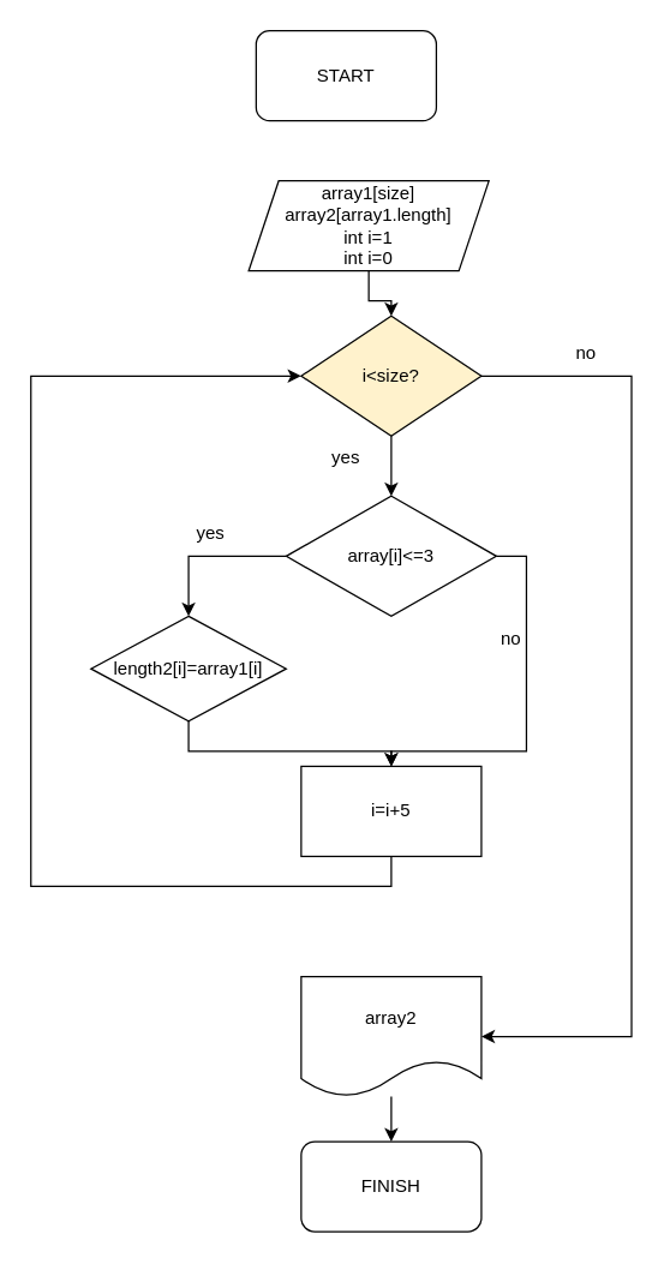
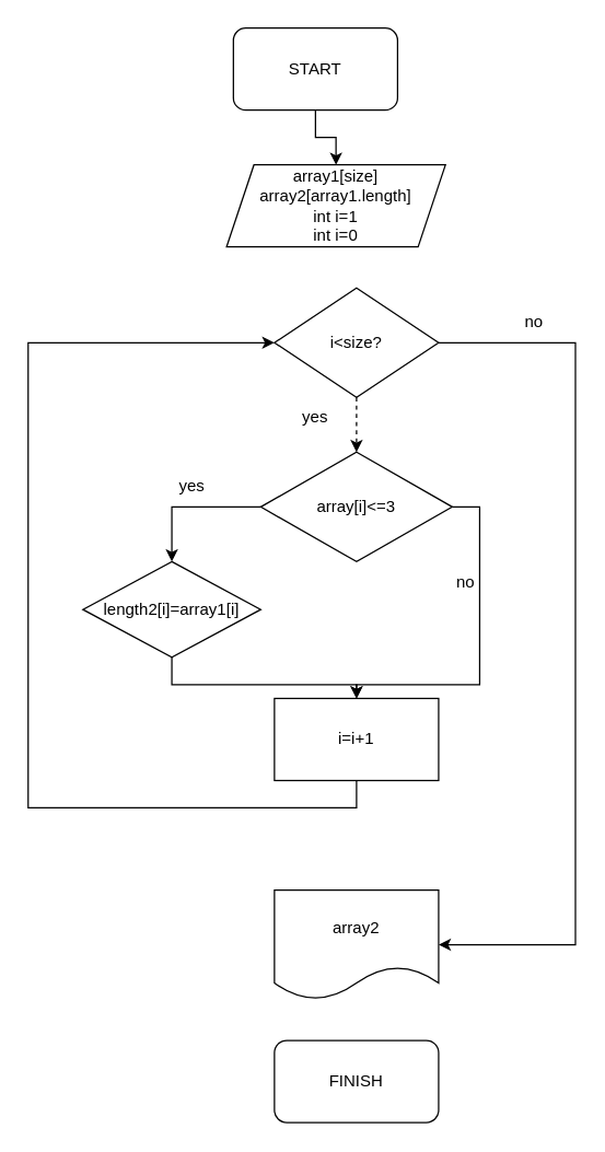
+ <mxCell id="2" value="" style="edgeStyle=orthogonalEdgeStyle;rounded=0;orthogonalLoop=1;jettySize=auto;html=1;entryX=0.5;entryY=0;entryDx=0;entryDy=0;" edge="1" parent="1" source="3" target="5"><mxGeometry relative="1" as="geometry"><mxPoint x="260" y="160" as="targetPoint" /></mxGeometry></mxCell>
- <mxCell id="4" value="" style="edgeStyle=orthogonalEdgeStyle;rounded=0;orthogonalLoop=1;jettySize=auto;html=1;" edge="1" parent="1" source="5" target="8"><mxGeometry relative="1" as="geometry" /></mxCell>
- <mxCell id="8" value="i&amp;lt;size?" style="rhombus;whiteSpace=wrap;html=1;fillColor=#fff2cc;" vertex="1" parent="1"><mxGeometry x="200" y="210" width="120" height="80" as="geometry" /></mxCell>
+ <mxCell id="8" value="i&amp;lt;size?" style="rhombus;whiteSpace=wrap;html=1;" vertex="1" parent="1"><mxGeometry x="200" y="210" width="120" height="80" as="geometry" /></mxCell>
- <mxCell id="6" value="" style="edgeStyle=orthogonalEdgeStyle;rounded=0;orthogonalLoop=1;jettySize=auto;html=1;" edge="1" parent="1" source="8" target="11"><mxGeometry relative="1" as="geometry" /></mxCell>
+ <mxCell id="6" value="" style="edgeStyle=orthogonalEdgeStyle;rounded=0;orthogonalLoop=1;jettySize=auto;html=1;dashed=1;" edge="1" parent="1" source="8" target="11"><mxGeometry relative="1" as="geometry" /></mxCell>
- <mxCell id="18" value="i=i+5" style="rounded=0;whiteSpace=wrap;html=1;" vertex="1" parent="1"><mxGeometry x="200" y="510" width="120" height="60" as="geometry" /></mxCell>
+ <mxCell id="18" value="i=i+1" style="rounded=0;whiteSpace=wrap;html=1;" vertex="1" parent="1"><mxGeometry x="200" y="510" width="120" height="60" as="geometry" /></mxCell>
- <mxCell id="19" value="" style="edgeStyle=orthogonalEdgeStyle;rounded=0;orthogonalLoop=1;jettySize=auto;html=1;" edge="1" parent="1" source="20" target="22"><mxGeometry relative="1" as="geometry" /></mxCell>
